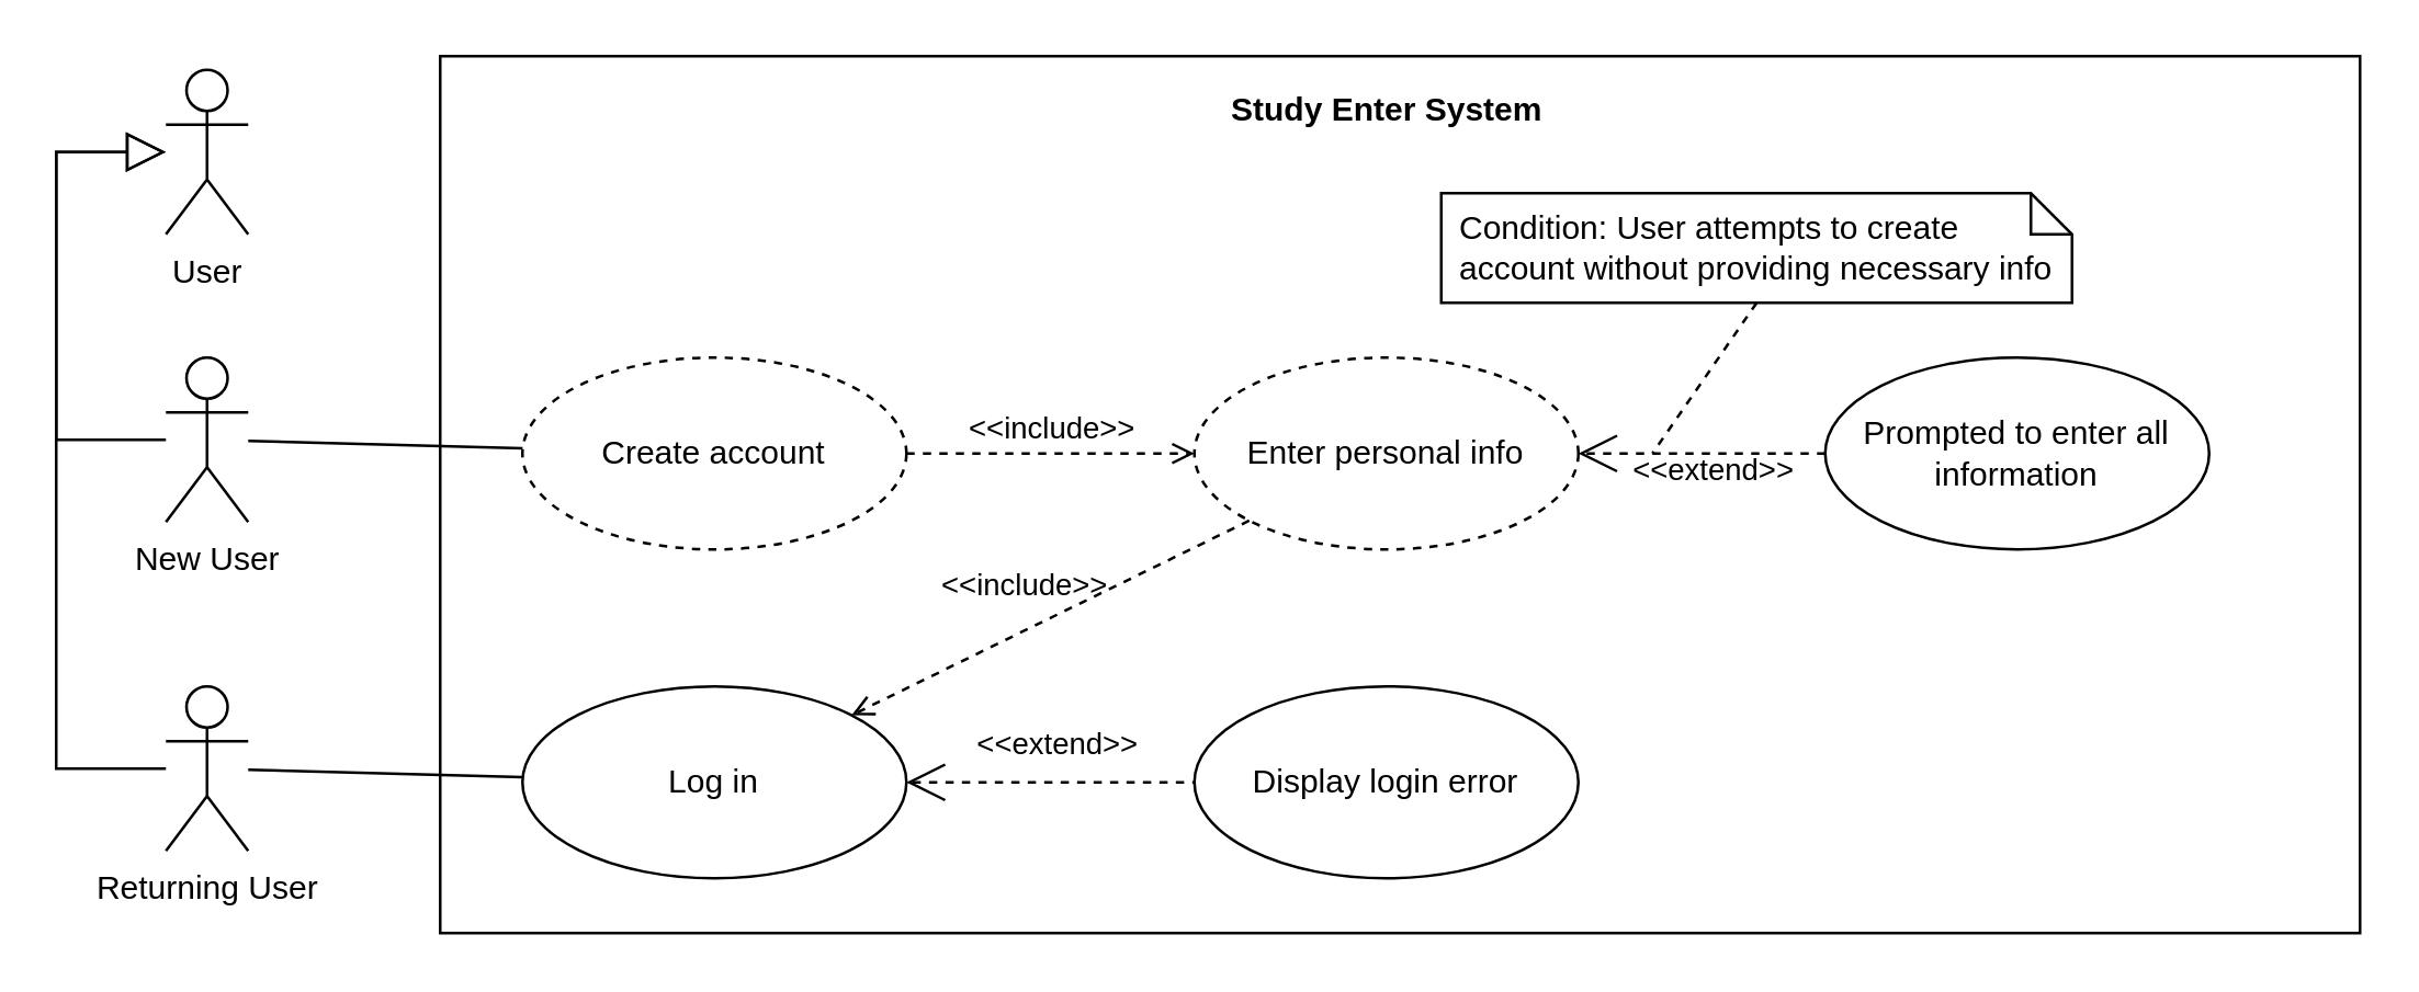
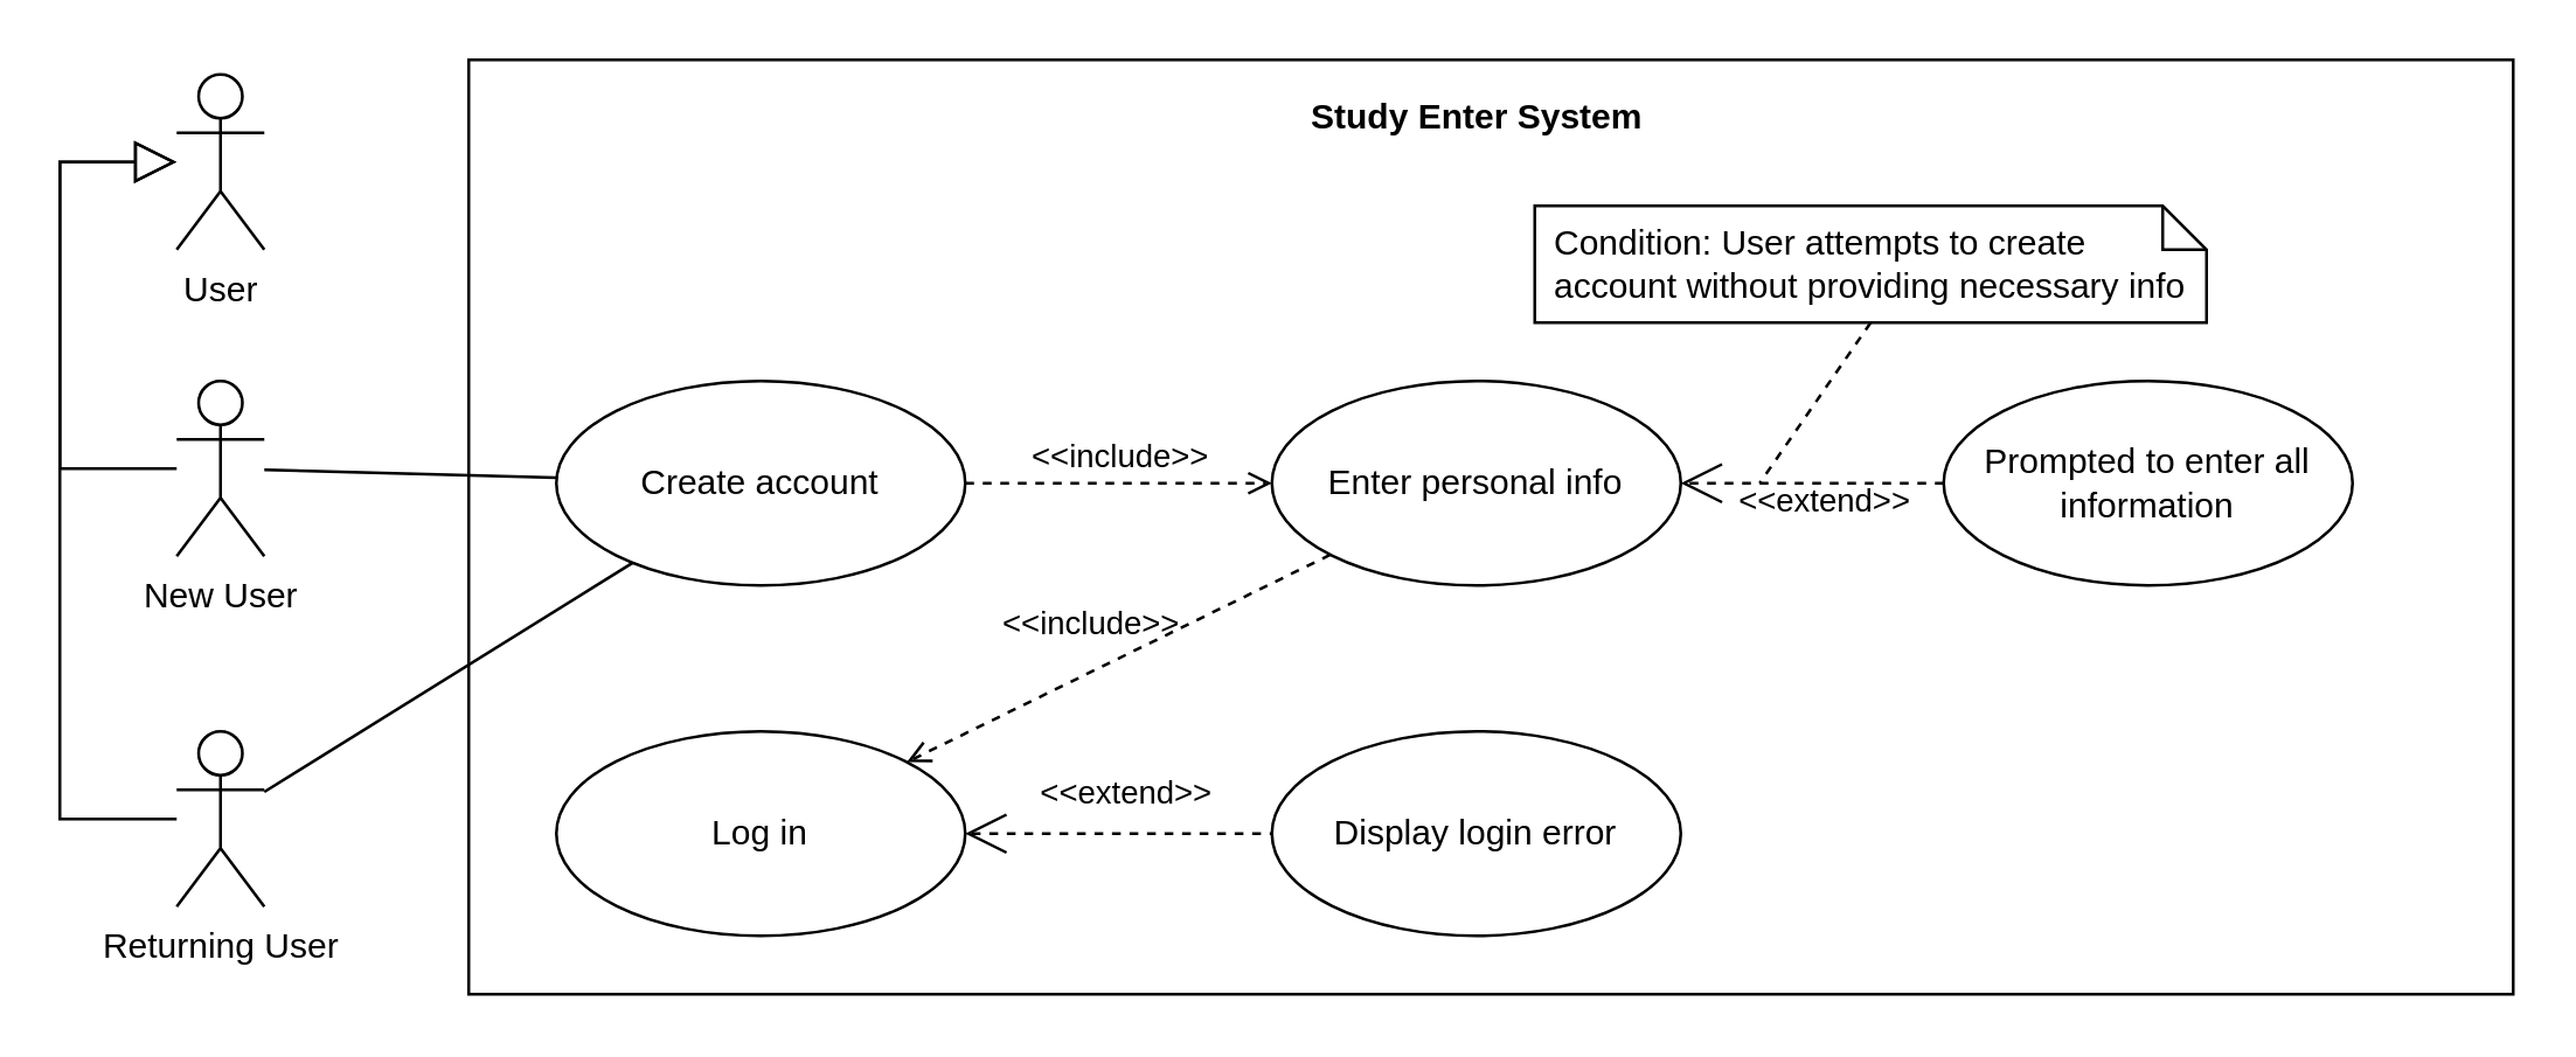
- <mxCell id="12" value="Create account" style="ellipse;whiteSpace=wrap;html=1;dashed=1;" parent="11" vertex="1"><mxGeometry y="60" width="140" height="70" as="geometry" /></mxCell>
+ <mxCell id="12" value="Create account" style="ellipse;whiteSpace=wrap;html=1;" parent="11" vertex="1"><mxGeometry y="60" width="140" height="70" as="geometry" /></mxCell>
- <mxCell id="13" value="Enter personal info" style="ellipse;whiteSpace=wrap;html=1;dashed=1;" parent="11" vertex="1"><mxGeometry x="245" y="60" width="140" height="70" as="geometry" /></mxCell>
+ <mxCell id="13" value="Enter personal info" style="ellipse;whiteSpace=wrap;html=1;" parent="11" vertex="1"><mxGeometry x="245" y="60" width="140" height="70" as="geometry" /></mxCell>
- <mxCell id="7" value="" style="edgeStyle=none;html=1;endArrow=none;verticalAlign=bottom;rounded=0;" parent="1" source="5" target="19" edge="1"><mxGeometry width="160" relative="1" as="geometry"><mxPoint x="220" y="120" as="sourcePoint" /><mxPoint x="380" y="120" as="targetPoint" /></mxGeometry></mxCell>
+ <mxCell id="7" value="" style="edgeStyle=none;html=1;endArrow=none;verticalAlign=bottom;rounded=0;" parent="1" source="5" target="12" edge="1"><mxGeometry width="160" relative="1" as="geometry"><mxPoint x="220" y="120" as="sourcePoint" /><mxPoint x="380" y="120" as="targetPoint" /></mxGeometry></mxCell>
